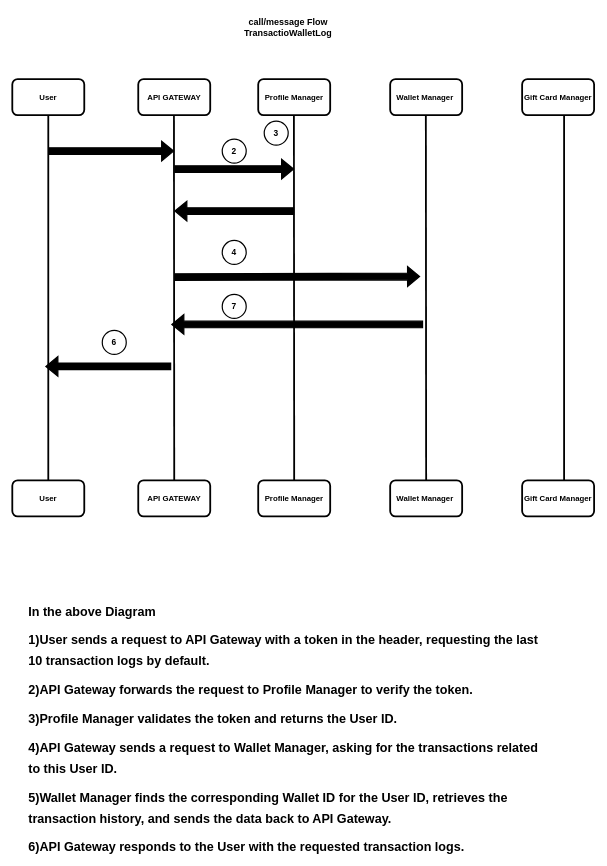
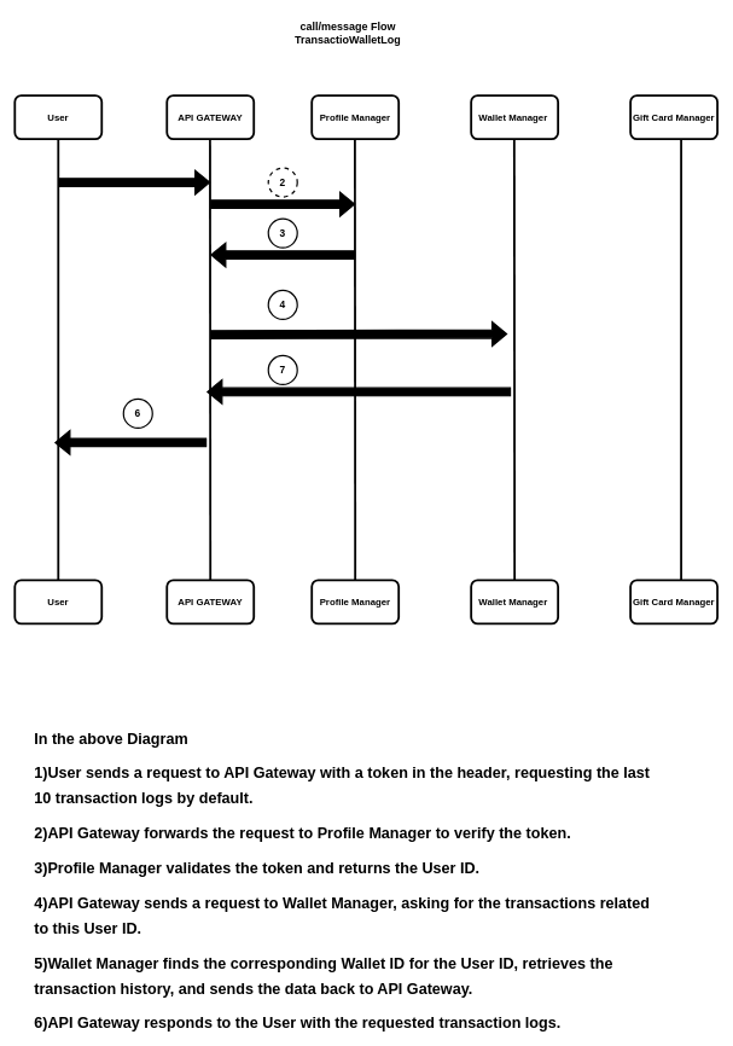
- <mxCell id="17" value="&lt;b&gt;&lt;font style=&quot;font-size: 14px;&quot;&gt;3&lt;/font&gt;&lt;/b&gt;" style="ellipse;whiteSpace=wrap;html=1;aspect=fixed;fillColor=none;strokeWidth=2;" vertex="1" parent="1"><mxGeometry x="440" y="201" width="40" height="40" as="geometry" /></mxCell>
+ <mxCell id="17" value="&lt;b&gt;&lt;font style=&quot;font-size: 14px;&quot;&gt;3&lt;/font&gt;&lt;/b&gt;" style="ellipse;whiteSpace=wrap;html=1;aspect=fixed;fillColor=none;strokeWidth=2;" vertex="1" parent="1"><mxGeometry x="370" y="301" width="40" height="40" as="geometry" /></mxCell>
- <mxCell id="18" value="&lt;b&gt;&lt;font style=&quot;font-size: 14px;&quot;&gt;2&lt;/font&gt;&lt;/b&gt;" style="ellipse;whiteSpace=wrap;html=1;aspect=fixed;fillColor=none;strokeWidth=2;" vertex="1" parent="1"><mxGeometry x="370" y="231" width="40" height="40" as="geometry" /></mxCell>
+ <mxCell id="18" value="&lt;b&gt;&lt;font style=&quot;font-size: 14px;&quot;&gt;2&lt;/font&gt;&lt;/b&gt;" style="ellipse;whiteSpace=wrap;html=1;aspect=fixed;fillColor=none;strokeWidth=2;dashed=1;" vertex="1" parent="1"><mxGeometry x="370" y="231" width="40" height="40" as="geometry" /></mxCell>
